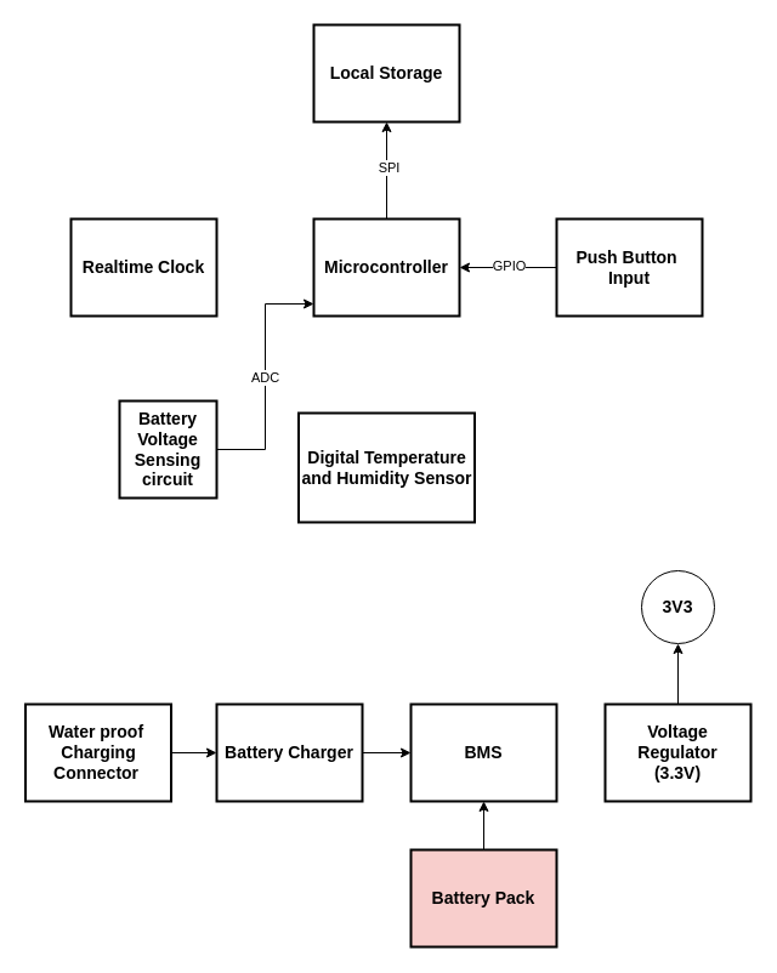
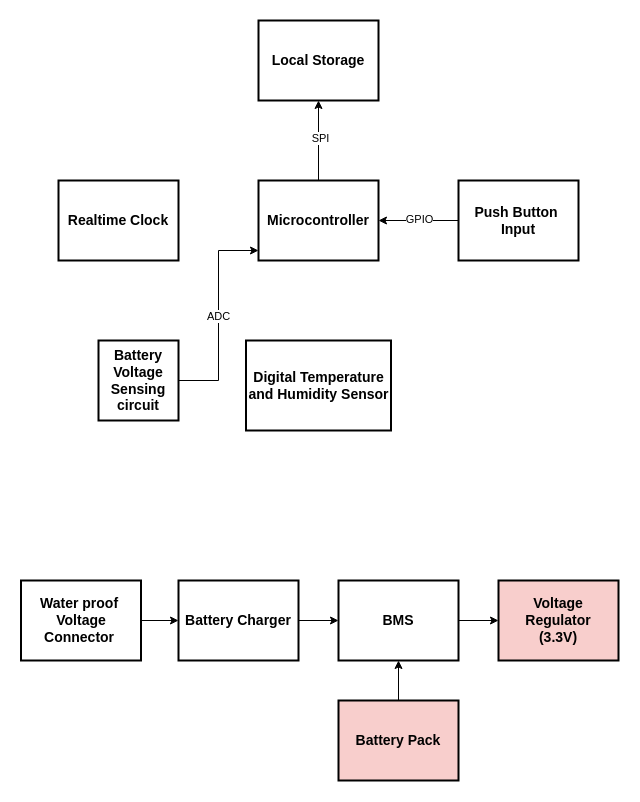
- <mxCell id="22" value="&lt;span style=&quot;font-size: 14px;&quot;&gt;&lt;b&gt;Battery Voltage Sensing&lt;/b&gt;&lt;/span&gt;&lt;div&gt;&lt;span style=&quot;font-size: 14px;&quot;&gt;&lt;b&gt;circuit&lt;/b&gt;&lt;/span&gt;&lt;/div&gt;" style="rounded=0;whiteSpace=wrap;html=1;strokeWidth=2;" vertex="1" parent="1"><mxGeometry x="98" y="330" width="80" height="80" as="geometry" /></mxCell>
+ <mxCell id="22" value="&lt;span style=&quot;font-size: 14px;&quot;&gt;&lt;b&gt;Battery Voltage Sensing&lt;/b&gt;&lt;/span&gt;&lt;div&gt;&lt;span style=&quot;font-size: 14px;&quot;&gt;&lt;b&gt;circuit&lt;/b&gt;&lt;/span&gt;&lt;/div&gt;" style="rounded=0;whiteSpace=wrap;html=1;strokeWidth=2;" vertex="1" parent="1"><mxGeometry x="98" y="340" width="80" height="80" as="geometry" /></mxCell>
- <mxCell id="21" value="&lt;b&gt;&lt;font style=&quot;font-size: 14px;&quot;&gt;3V3&lt;/font&gt;&lt;/b&gt;" style="ellipse;whiteSpace=wrap;html=1;aspect=fixed;" vertex="1" parent="1"><mxGeometry x="528" y="470" width="60" height="60" as="geometry" /></mxCell>
- <mxCell id="17" style="edgeStyle=orthogonalEdgeStyle;rounded=0;orthogonalLoop=1;jettySize=auto;html=1;entryX=0.5;entryY=1;entryDx=0;entryDy=0;" edge="1" parent="1" source="18" target="21"><mxGeometry relative="1" as="geometry" /></mxCell>
- <mxCell id="20" value="&lt;b&gt;&lt;font style=&quot;font-size: 14px;&quot;&gt;Water proof&amp;nbsp; Charging Connector&amp;nbsp;&lt;/font&gt;&lt;/b&gt;" style="rounded=0;whiteSpace=wrap;html=1;strokeWidth=2;" parent="1" vertex="1"><mxGeometry x="20.5" y="580" width="120" height="80" as="geometry" /></mxCell>
+ <mxCell id="20" value="&lt;b&gt;&lt;font style=&quot;font-size: 14px;&quot;&gt;Water proof&amp;nbsp; Voltage Connector&amp;nbsp;&lt;/font&gt;&lt;/b&gt;" style="rounded=0;whiteSpace=wrap;html=1;strokeWidth=2;" parent="1" vertex="1"><mxGeometry x="20.5" y="580" width="120" height="80" as="geometry" /></mxCell>
+ <mxCell id="13" style="edgeStyle=orthogonalEdgeStyle;rounded=0;orthogonalLoop=1;jettySize=auto;html=1;entryX=0;entryY=0.5;entryDx=0;entryDy=0;" edge="1" parent="1" source="14" target="18"><mxGeometry relative="1" as="geometry" /></mxCell>
- <mxCell id="18" value="&lt;b&gt;&lt;font style=&quot;font-size: 14px;&quot;&gt;Voltage Regulator&lt;/font&gt;&lt;/b&gt;&lt;div&gt;&lt;b&gt;&lt;font style=&quot;font-size: 14px;&quot;&gt;(3.3V)&lt;/font&gt;&lt;/b&gt;&lt;/div&gt;" style="rounded=0;whiteSpace=wrap;html=1;strokeWidth=2;" parent="1" vertex="1"><mxGeometry x="498" y="580" width="120" height="80" as="geometry" /></mxCell>
+ <mxCell id="18" value="&lt;b&gt;&lt;font style=&quot;font-size: 14px;&quot;&gt;Voltage Regulator&lt;/font&gt;&lt;/b&gt;&lt;div&gt;&lt;b&gt;&lt;font style=&quot;font-size: 14px;&quot;&gt;(3.3V)&lt;/font&gt;&lt;/b&gt;&lt;/div&gt;" style="rounded=0;whiteSpace=wrap;html=1;strokeWidth=2;fillColor=#f8cecc;" parent="1" vertex="1"><mxGeometry x="498" y="580" width="120" height="80" as="geometry" /></mxCell>
